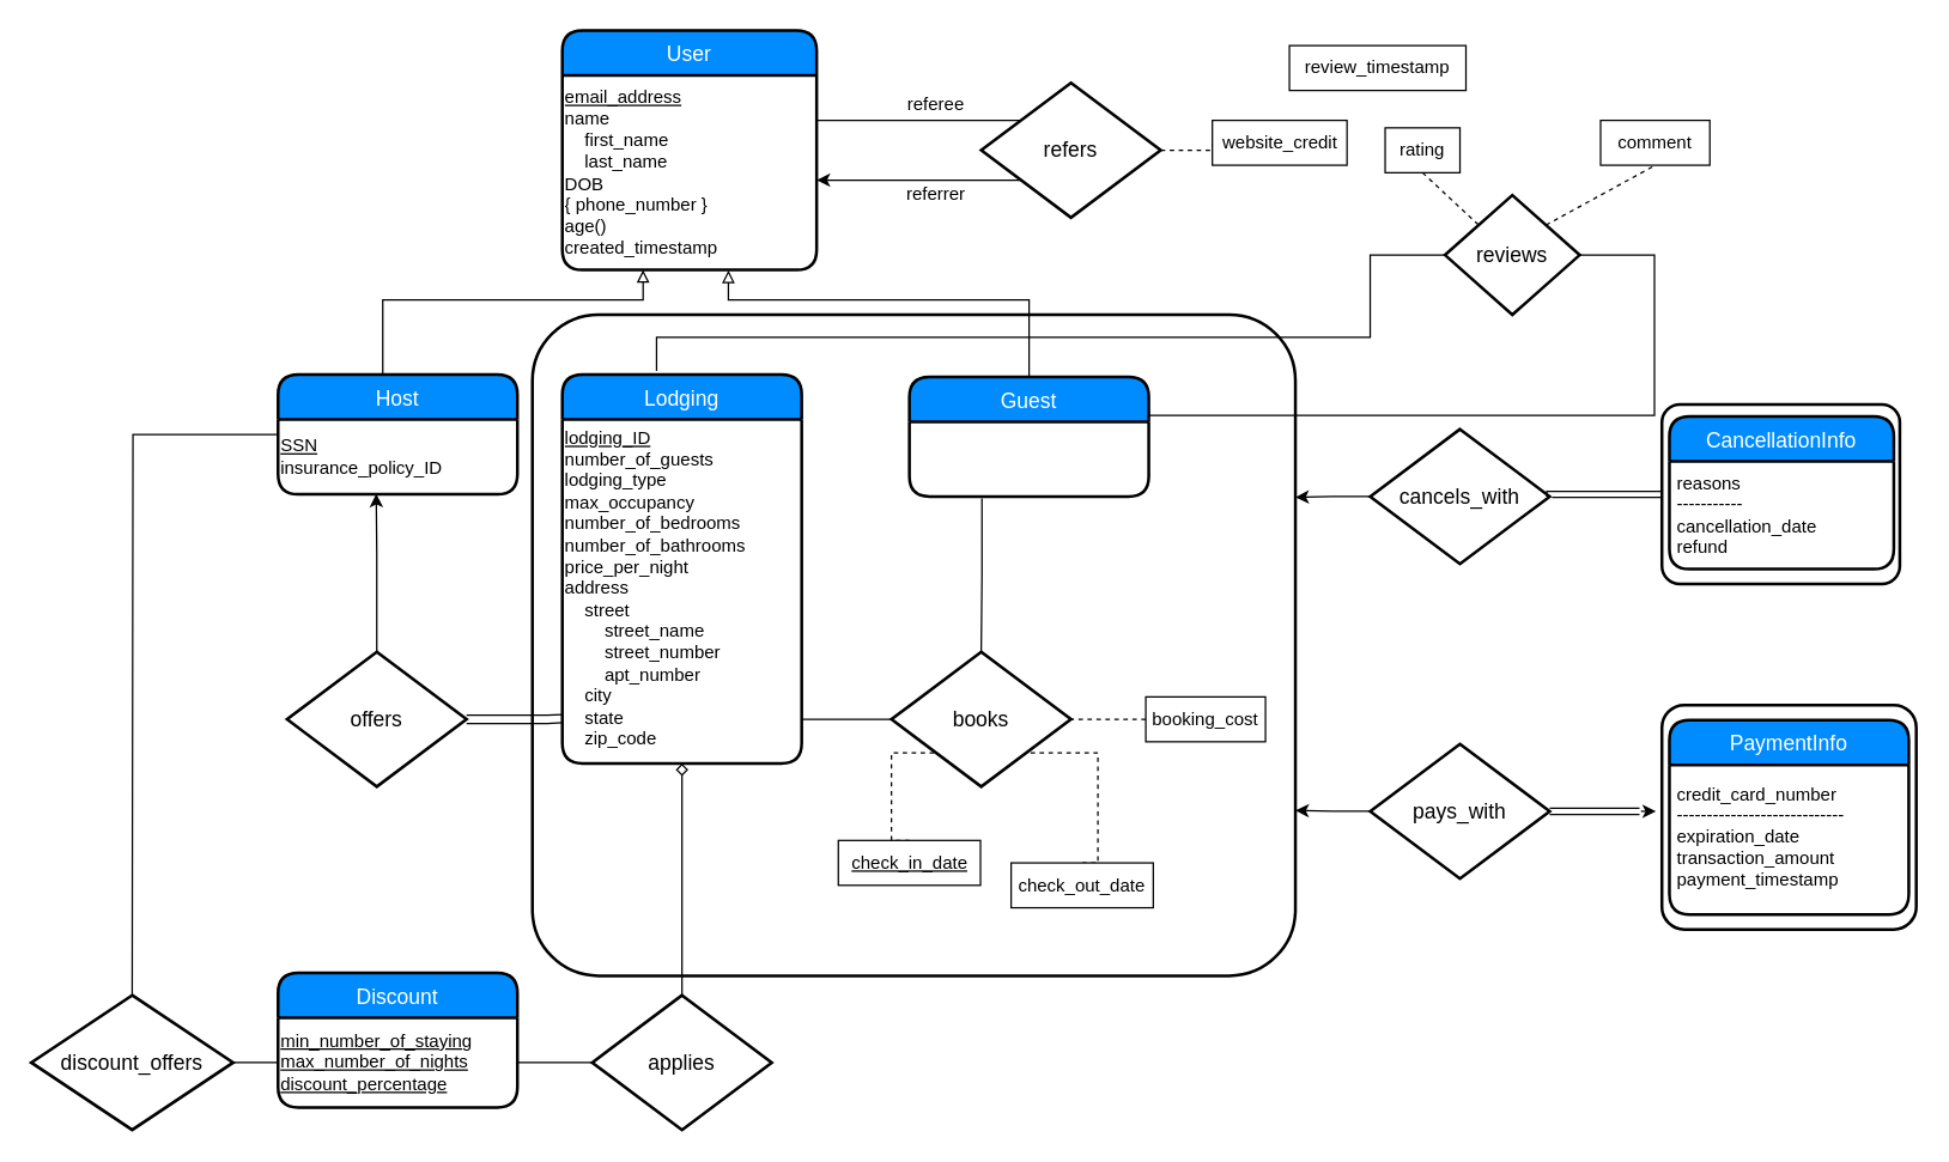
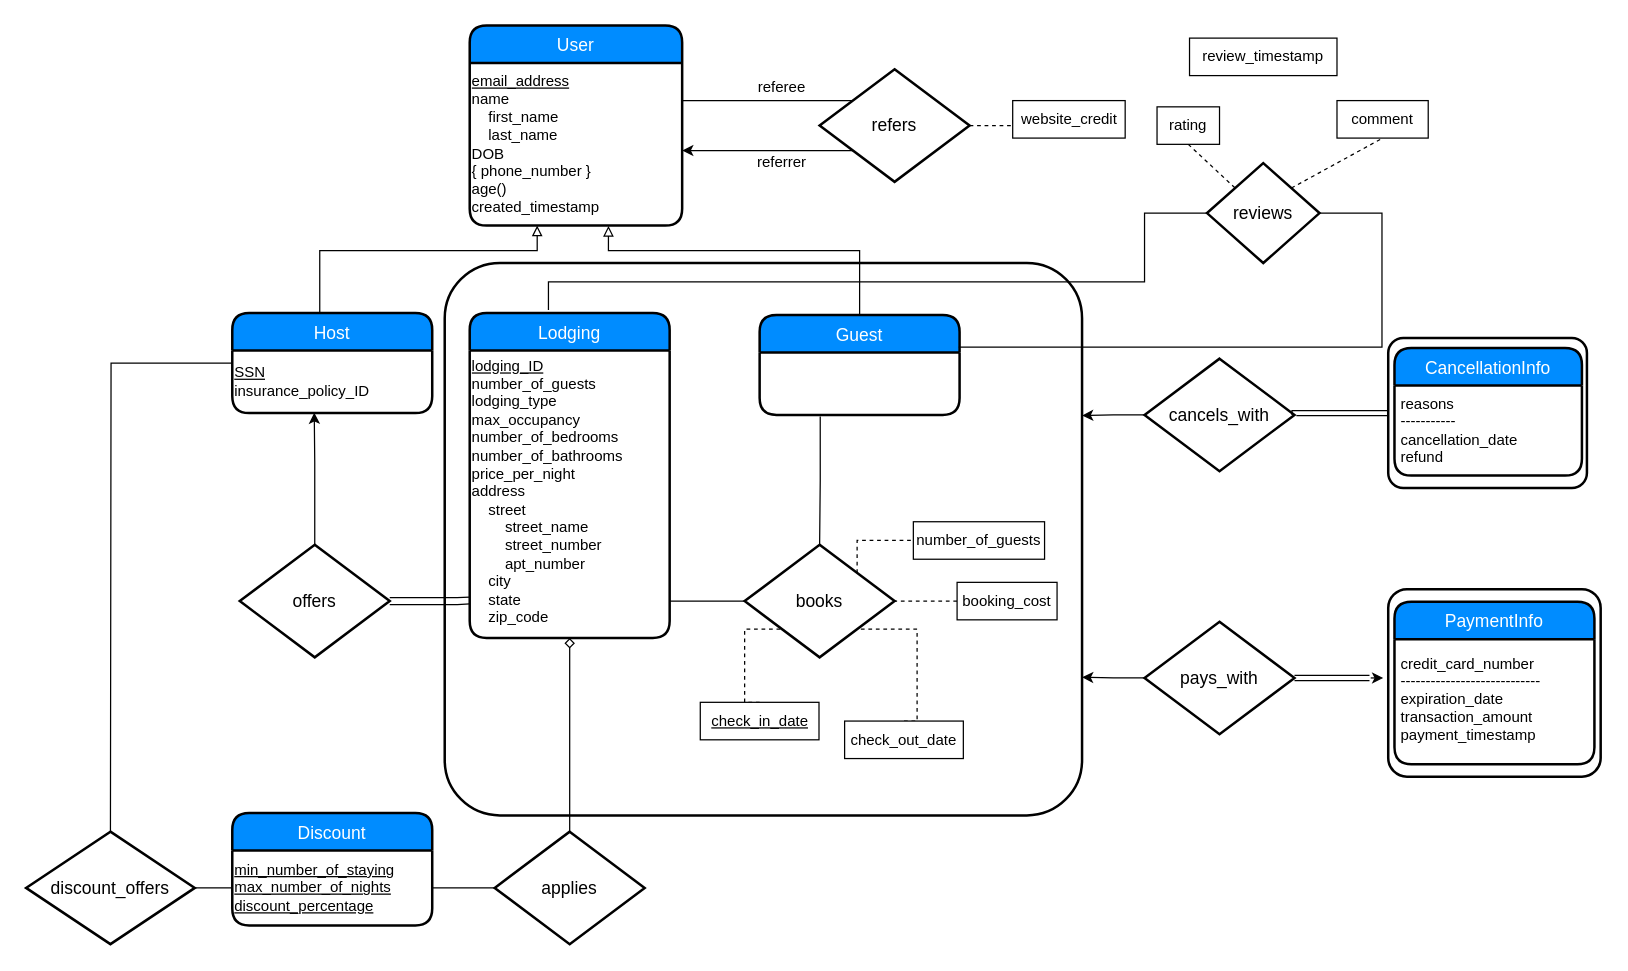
- <mxCell id="58" value="review_timestamp" style="rounded=0;whiteSpace=wrap;html=1;" vertex="1" parent="1"><mxGeometry x="861" y="30" width="118" height="30" as="geometry" /></mxCell>
+ <mxCell id="58" value="review_timestamp" style="rounded=0;whiteSpace=wrap;html=1;" vertex="1" parent="1"><mxGeometry x="951" y="30" width="118" height="30" as="geometry" /></mxCell>
+ <mxCell id="24" style="edgeStyle=orthogonalEdgeStyle;rounded=0;orthogonalLoop=1;jettySize=auto;html=1;exitX=1;exitY=0;exitDx=0;exitDy=0;entryX=0;entryY=0.5;entryDx=0;entryDy=0;startArrow=none;startFill=0;endArrow=none;endFill=0;dashed=1;" parent="1" source="25" target="47" edge="1"><mxGeometry relative="1" as="geometry"><Array as="points"><mxPoint x="685" y="432" /></Array><mxPoint x="738" y="448" as="targetPoint" /></mxGeometry></mxCell>
+ <mxCell id="47" value="number_of_guests" style="rounded=0;whiteSpace=wrap;html=1;" parent="1" vertex="1"><mxGeometry x="730" y="417" width="105" height="30" as="geometry" /></mxCell>
